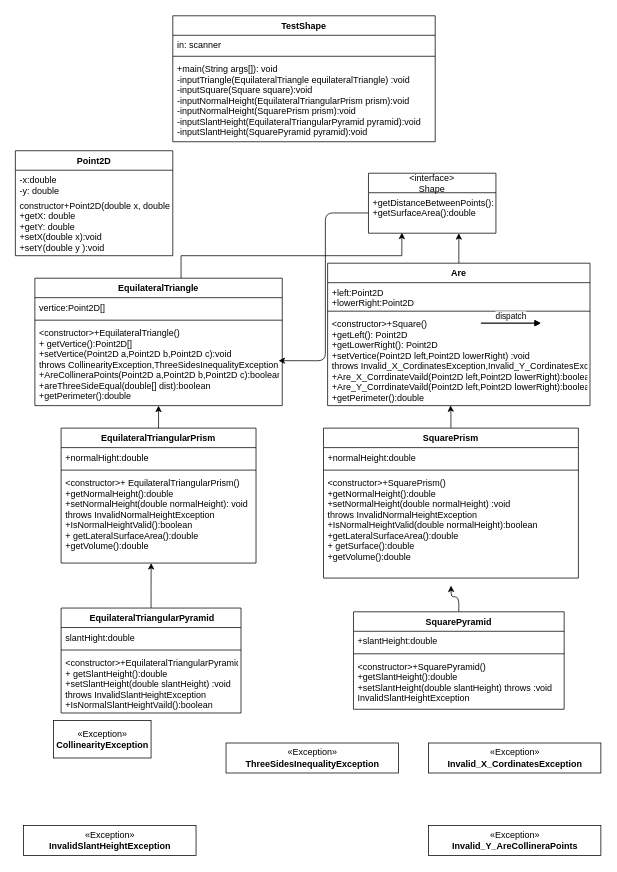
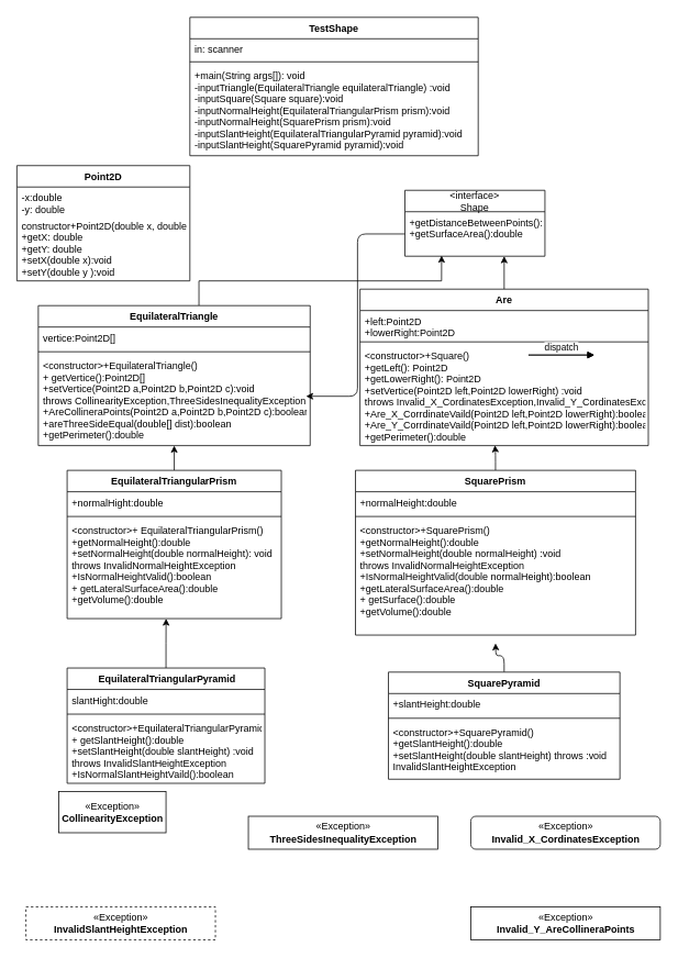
- <mxCell id="41" value="«Exception»&lt;br&gt;&lt;b&gt;Invalid_X_CordinatesException&lt;/b&gt;" style="html=1;" vertex="1" parent="1"><mxGeometry x="571" y="990" width="230" height="40" as="geometry" /></mxCell>
+ <mxCell id="41" value="«Exception»&lt;br&gt;&lt;b&gt;Invalid_X_CordinatesException&lt;/b&gt;" style="html=1;rounded=1;" vertex="1" parent="1"><mxGeometry x="571" y="990" width="230" height="40" as="geometry" /></mxCell>
- <mxCell id="44" value="«Exception»&lt;br&gt;&lt;b&gt;InvalidSlantHeightException&lt;/b&gt;" style="html=1;" vertex="1" parent="1"><mxGeometry x="31" y="1100" width="230" height="40" as="geometry" /></mxCell>
+ <mxCell id="44" value="«Exception»&lt;br&gt;&lt;b&gt;InvalidSlantHeightException&lt;/b&gt;" style="html=1;dashed=1;" vertex="1" parent="1"><mxGeometry x="31" y="1100" width="230" height="40" as="geometry" /></mxCell>
